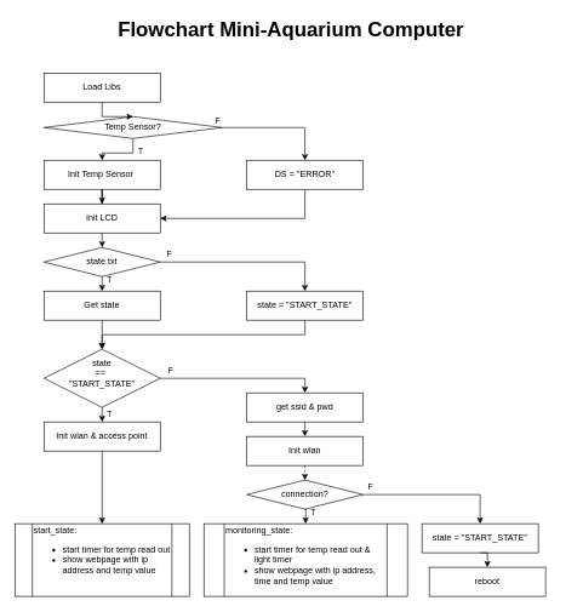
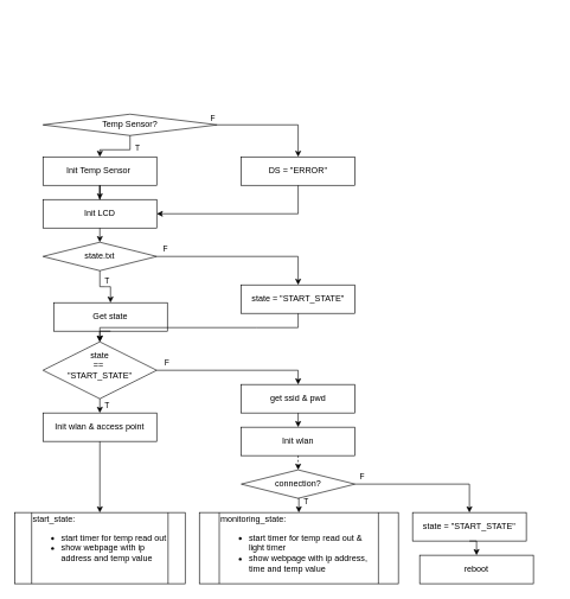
- <mxCell id="38" value="&lt;font style=&quot;font-size: 28px;&quot;&gt;&lt;b&gt;Flowchart Mini-Aquarium Computer&lt;/b&gt;&lt;/font&gt;" style="text;html=1;align=center;verticalAlign=middle;whiteSpace=wrap;rounded=0;" vertex="1" parent="1"><mxGeometry x="20" y="20" width="760" height="40" as="geometry" /></mxCell>
- <mxCell id="3" value="Load Libs" style="rounded=0;whiteSpace=wrap;html=1;fillColor=none;" vertex="1" parent="1"><mxGeometry x="60" y="100" width="160" height="40" as="geometry" /></mxCell>
- <mxCell id="2" style="edgeStyle=orthogonalEdgeStyle;rounded=0;orthogonalLoop=1;jettySize=auto;html=1;exitX=0.5;exitY=1;exitDx=0;exitDy=0;entryX=0.5;entryY=0;entryDx=0;entryDy=0;" edge="1" parent="1" source="3" target="7"><mxGeometry relative="1" as="geometry" /></mxCell>
- <mxCell id="18" value="Get state" style="rounded=0;whiteSpace=wrap;html=1;fillColor=none;" vertex="1" parent="1"><mxGeometry x="60" y="400" width="160" height="40" as="geometry" /></mxCell>
+ <mxCell id="18" value="Get state" style="rounded=0;whiteSpace=wrap;html=1;fillColor=none;" vertex="1" parent="1"><mxGeometry x="75" y="425" width="160" height="40" as="geometry" /></mxCell>
